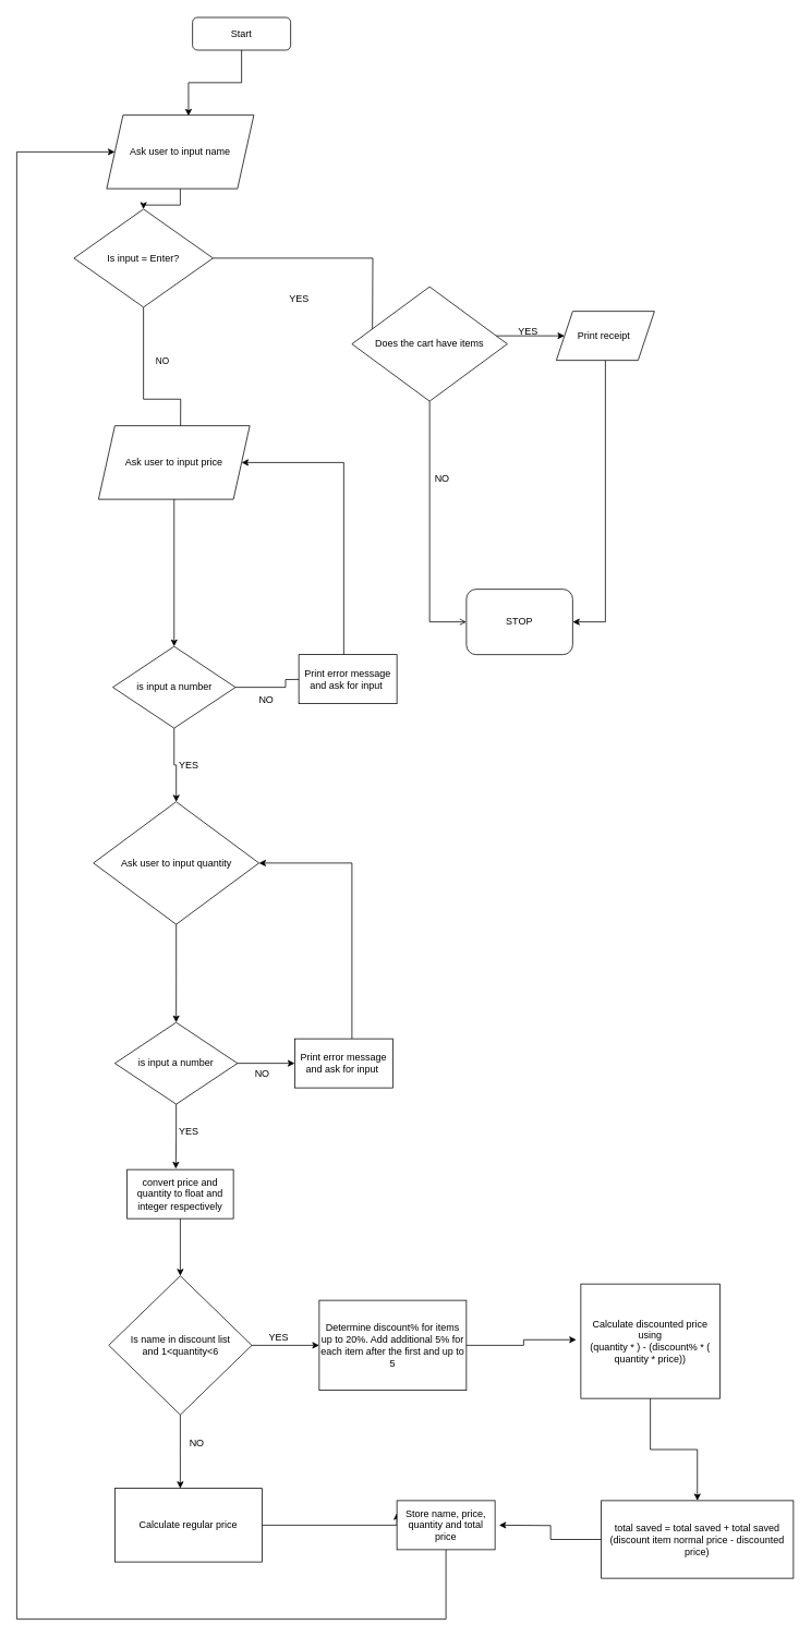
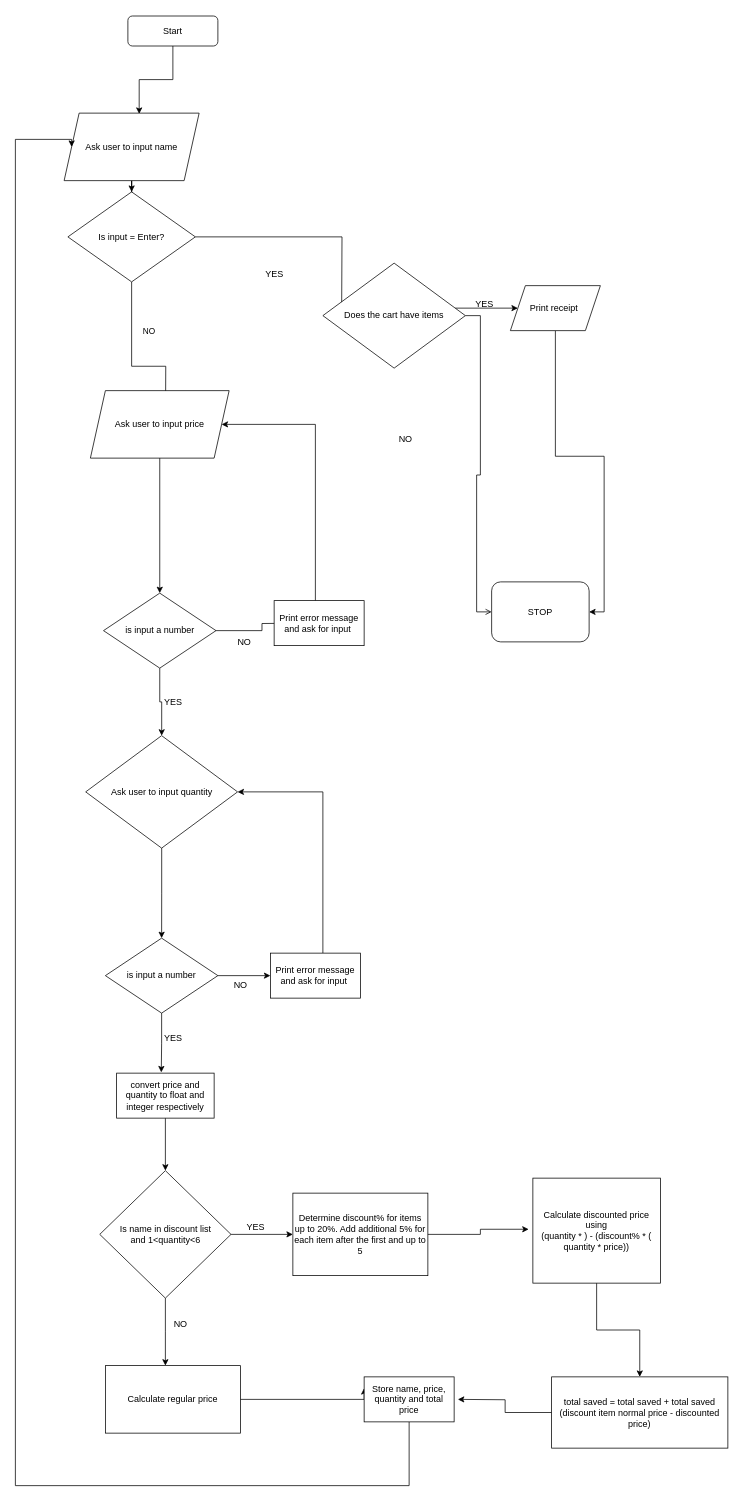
- <mxCell id="3" value="Start" style="rounded=1;whiteSpace=wrap;html=1;fontSize=12;glass=0;strokeWidth=1;shadow=0;" parent="1" vertex="1"><mxGeometry x="235" y="20.5" width="120" height="40" as="geometry" /></mxCell>
+ <mxCell id="3" value="Start" style="rounded=1;whiteSpace=wrap;html=1;fontSize=12;glass=0;strokeWidth=1;shadow=0;" parent="1" vertex="1"><mxGeometry x="170" y="20.5" width="120" height="40" as="geometry" /></mxCell>
- <mxCell id="5" value="Ask user to input name" style="shape=parallelogram;perimeter=parallelogramPerimeter;whiteSpace=wrap;html=1;fixedSize=1;" parent="1" vertex="1"><mxGeometry x="130" y="140" width="180" height="90" as="geometry" /></mxCell>
+ <mxCell id="5" value="Ask user to input name" style="shape=parallelogram;perimeter=parallelogramPerimeter;whiteSpace=wrap;html=1;fixedSize=1;" parent="1" vertex="1"><mxGeometry x="85" y="150" width="180" height="90" as="geometry" /></mxCell>
- <mxCell id="30" value="STOP" style="rounded=1;whiteSpace=wrap;html=1;" parent="1" vertex="1"><mxGeometry x="570" y="720" width="130" height="80" as="geometry" /></mxCell>
+ <mxCell id="30" value="STOP" style="rounded=1;whiteSpace=wrap;html=1;" parent="1" vertex="1"><mxGeometry x="655" y="775" width="130" height="80" as="geometry" /></mxCell>
